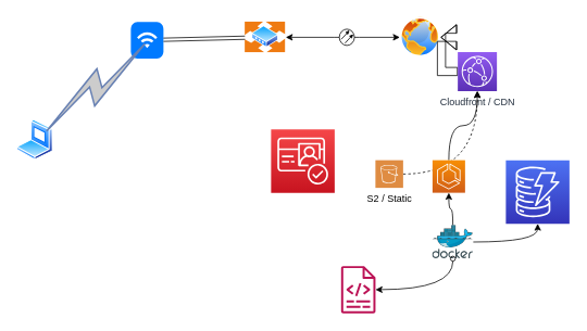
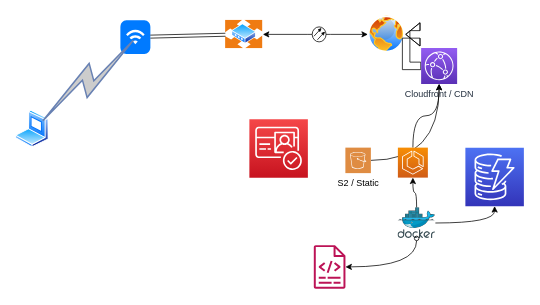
- <mxCell id="11" style="edgeStyle=orthogonalEdgeStyle;rounded=0;orthogonalLoop=1;jettySize=auto;html=1;curved=1;dashed=1;" edge="1" parent="1" source="12" target="10"><mxGeometry relative="1" as="geometry" /></mxCell>
+ <mxCell id="11" style="edgeStyle=orthogonalEdgeStyle;rounded=0;orthogonalLoop=1;jettySize=auto;html=1;curved=1;" edge="1" parent="1" source="12" target="10"><mxGeometry relative="1" as="geometry" /></mxCell>
